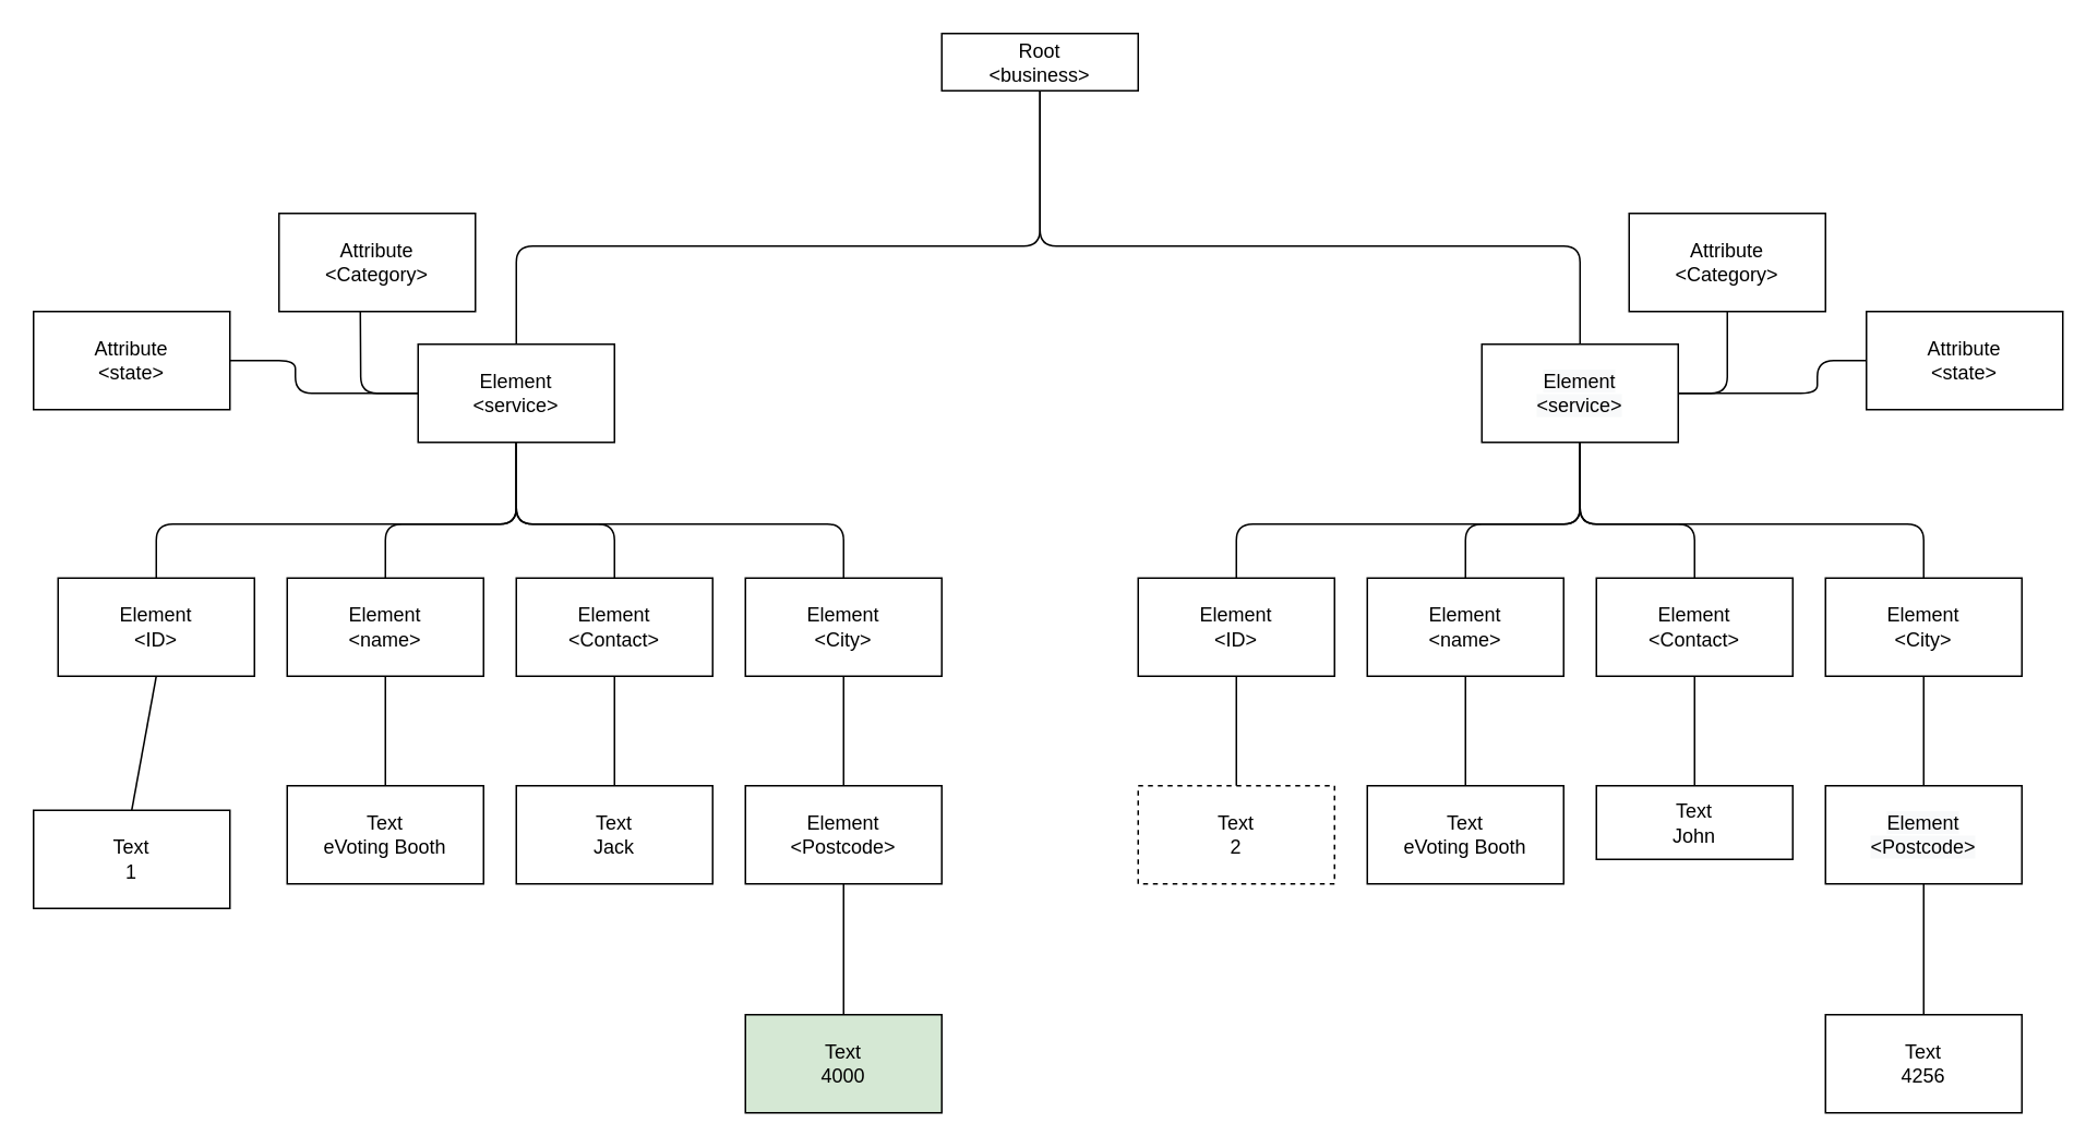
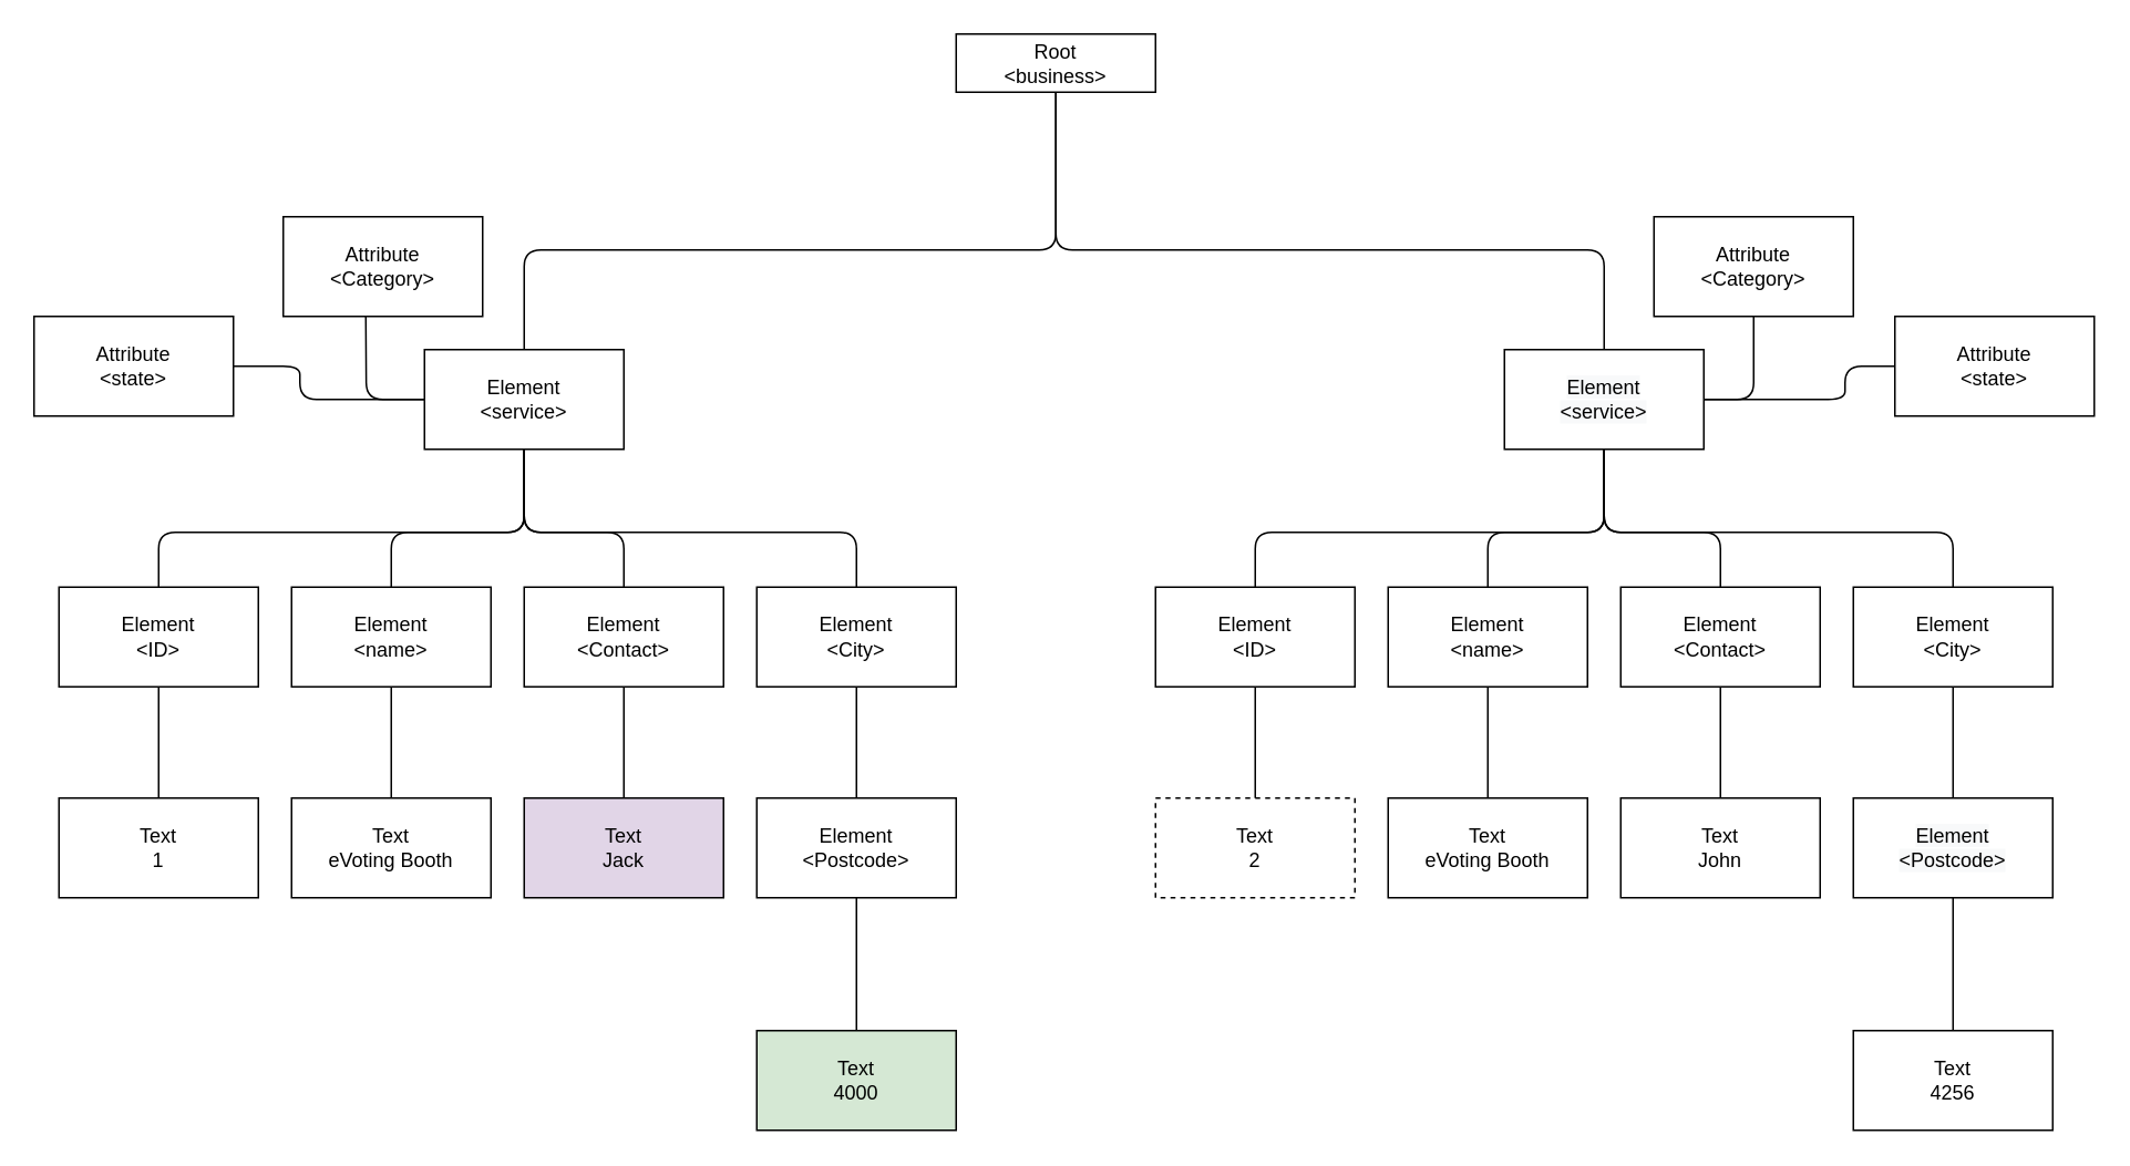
- <mxCell id="22" value="Text&lt;br&gt;John" style="rounded=0;whiteSpace=wrap;html=1;" vertex="1" parent="1"><mxGeometry x="975" y="480" width="120" height="45" as="geometry" /></mxCell>
+ <mxCell id="22" value="Text&lt;br&gt;John" style="rounded=0;whiteSpace=wrap;html=1;" vertex="1" parent="1"><mxGeometry x="975" y="480" width="120" height="60" as="geometry" /></mxCell>
- <mxCell id="18" value="Text&lt;br&gt;Jack" style="rounded=0;whiteSpace=wrap;html=1;" vertex="1" parent="1"><mxGeometry x="315" y="480" width="120" height="60" as="geometry" /></mxCell>
+ <mxCell id="18" value="Text&lt;br&gt;Jack" style="rounded=0;whiteSpace=wrap;html=1;fillColor=#e1d5e7;" vertex="1" parent="1"><mxGeometry x="315" y="480" width="120" height="60" as="geometry" /></mxCell>
- <mxCell id="20" value="Text&lt;br&gt;1" style="rounded=0;whiteSpace=wrap;html=1;" vertex="1" parent="1"><mxGeometry x="20" y="495" width="120" height="60" as="geometry" /></mxCell>
+ <mxCell id="20" value="Text&lt;br&gt;1" style="rounded=0;whiteSpace=wrap;html=1;" vertex="1" parent="1"><mxGeometry x="35" y="480" width="120" height="60" as="geometry" /></mxCell>
